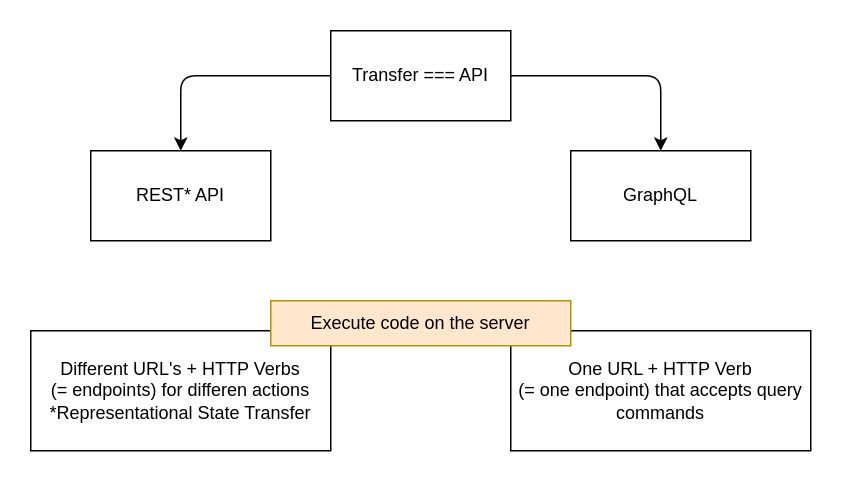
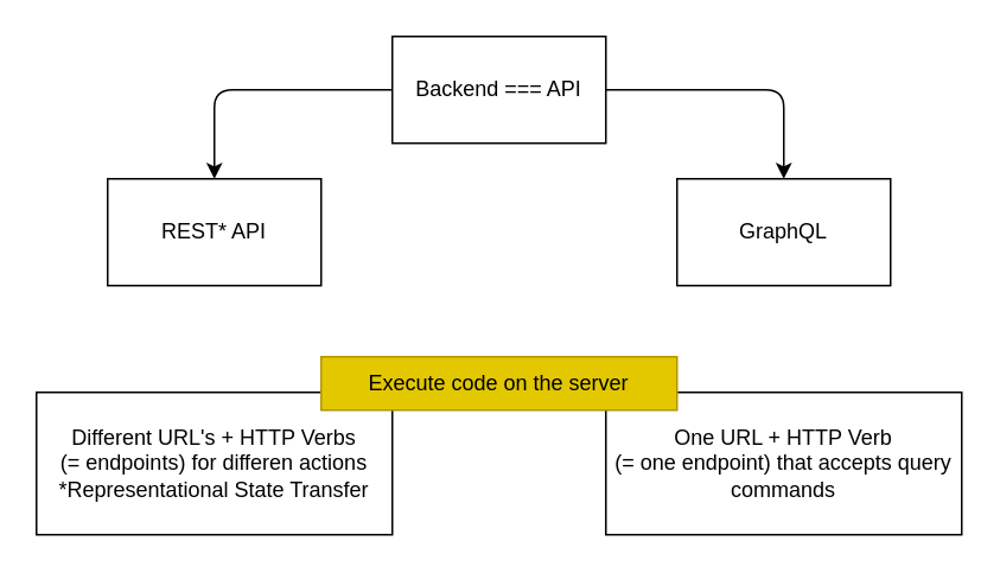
- <mxCell id="4" value="Transfer === API" style="whiteSpace=wrap;html=1;" vertex="1" parent="1"><mxGeometry x="220" y="20" width="120" height="60" as="geometry" /></mxCell>
+ <mxCell id="4" value="Backend === API" style="whiteSpace=wrap;html=1;" vertex="1" parent="1"><mxGeometry x="220" y="20" width="120" height="60" as="geometry" /></mxCell>
- <mxCell id="9" value="Execute code on the server" style="whiteSpace=wrap;html=1;fillColor=#ffe6cc;fontColor=#000000;strokeColor=#B09500;" vertex="1" parent="1"><mxGeometry x="180" y="200" width="200" height="30" as="geometry" /></mxCell>
+ <mxCell id="9" value="Execute code on the server" style="whiteSpace=wrap;html=1;fillColor=#e3c800;fontColor=#000000;strokeColor=#B09500;" vertex="1" parent="1"><mxGeometry x="180" y="200" width="200" height="30" as="geometry" /></mxCell>
